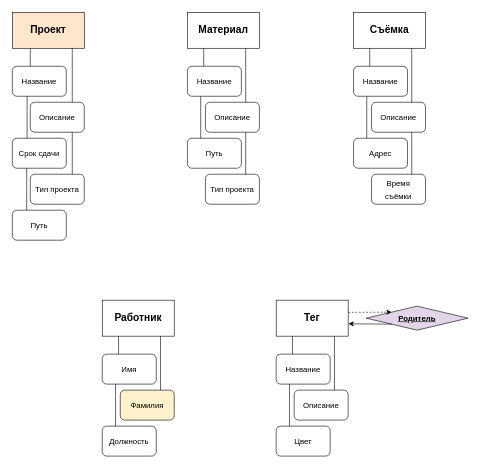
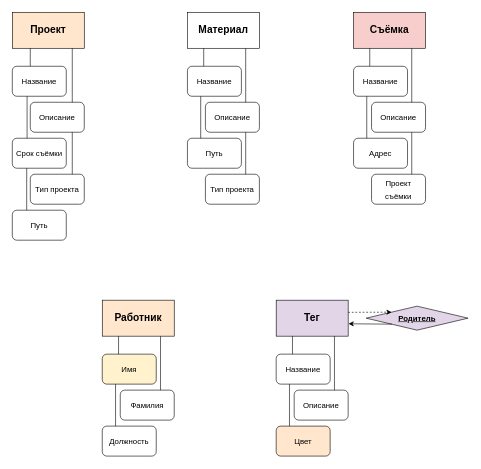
- <mxCell id="3" value="&lt;font style=&quot;font-size: 17px;&quot;&gt;&lt;b&gt;Съёмка&lt;/b&gt;&lt;/font&gt;" style="rounded=1;whiteSpace=wrap;html=1;arcSize=0;" vertex="1" parent="1"><mxGeometry x="589" y="20" width="120" height="60" as="geometry" /></mxCell>
+ <mxCell id="3" value="&lt;font style=&quot;font-size: 17px;&quot;&gt;&lt;b&gt;Съёмка&lt;/b&gt;&lt;/font&gt;" style="rounded=1;whiteSpace=wrap;html=1;arcSize=0;fillColor=#f8cecc;" vertex="1" parent="1"><mxGeometry x="589" y="20" width="120" height="60" as="geometry" /></mxCell>
- <mxCell id="7" value="&lt;font style=&quot;font-size: 13px;&quot;&gt;Срок сдачи&lt;/font&gt;" style="rounded=1;whiteSpace=wrap;html=1;fontSize=17;" vertex="1" parent="1"><mxGeometry x="20" y="230" width="90" height="50" as="geometry" /></mxCell>
+ <mxCell id="7" value="&lt;font style=&quot;font-size: 13px;&quot;&gt;Срок съёмки&lt;/font&gt;" style="rounded=1;whiteSpace=wrap;html=1;fontSize=17;" vertex="1" parent="1"><mxGeometry x="20" y="230" width="90" height="50" as="geometry" /></mxCell>
- <mxCell id="16" value="&lt;font style=&quot;font-size: 13px;&quot;&gt;Время&lt;br&gt;съёмки&lt;/font&gt;" style="rounded=1;whiteSpace=wrap;html=1;fontSize=17;" vertex="1" parent="1"><mxGeometry x="619" y="290" width="90" height="50" as="geometry" /></mxCell>
+ <mxCell id="16" value="&lt;font style=&quot;font-size: 13px;&quot;&gt;Проект&lt;br&gt;съёмки&lt;/font&gt;" style="rounded=1;whiteSpace=wrap;html=1;fontSize=17;" vertex="1" parent="1"><mxGeometry x="619" y="290" width="90" height="50" as="geometry" /></mxCell>
- <mxCell id="31" value="&lt;font style=&quot;font-size: 17px;&quot;&gt;&lt;b&gt;Работник&lt;/b&gt;&lt;/font&gt;" style="rounded=1;whiteSpace=wrap;html=1;arcSize=0;" vertex="1" parent="1"><mxGeometry x="170" y="500" width="120" height="60" as="geometry" /></mxCell>
+ <mxCell id="31" value="&lt;font style=&quot;font-size: 17px;&quot;&gt;&lt;b&gt;Работник&lt;/b&gt;&lt;/font&gt;" style="rounded=1;whiteSpace=wrap;html=1;arcSize=0;fillColor=#ffe6cc;" vertex="1" parent="1"><mxGeometry x="170" y="500" width="120" height="60" as="geometry" /></mxCell>
- <mxCell id="38" value="&lt;span style=&quot;font-size: 17px;&quot;&gt;&lt;b&gt;Тег&lt;/b&gt;&lt;/span&gt;" style="rounded=1;whiteSpace=wrap;html=1;arcSize=0;" vertex="1" parent="1"><mxGeometry x="460" y="500" width="120" height="60" as="geometry" /></mxCell>
+ <mxCell id="38" value="&lt;span style=&quot;font-size: 17px;&quot;&gt;&lt;b&gt;Тег&lt;/b&gt;&lt;/span&gt;" style="rounded=1;whiteSpace=wrap;html=1;arcSize=0;fillColor=#e1d5e7;" vertex="1" parent="1"><mxGeometry x="460" y="500" width="120" height="60" as="geometry" /></mxCell>
- <mxCell id="32" value="&lt;font style=&quot;font-size: 13px;&quot;&gt;Имя&lt;/font&gt;" style="rounded=1;whiteSpace=wrap;html=1;fontSize=17;" vertex="1" parent="1"><mxGeometry x="170" y="590" width="90" height="50" as="geometry" /></mxCell>
+ <mxCell id="32" value="&lt;font style=&quot;font-size: 13px;&quot;&gt;Имя&lt;/font&gt;" style="rounded=1;whiteSpace=wrap;html=1;fontSize=17;fillColor=#fff2cc;" vertex="1" parent="1"><mxGeometry x="170" y="590" width="90" height="50" as="geometry" /></mxCell>
- <mxCell id="33" value="&lt;font style=&quot;font-size: 13px;&quot;&gt;Фамилия&lt;/font&gt;" style="rounded=1;whiteSpace=wrap;html=1;fontSize=17;fillColor=#fff2cc;" vertex="1" parent="1"><mxGeometry x="200" y="650" width="90" height="50" as="geometry" /></mxCell>
+ <mxCell id="33" value="&lt;font style=&quot;font-size: 13px;&quot;&gt;Фамилия&lt;/font&gt;" style="rounded=1;whiteSpace=wrap;html=1;fontSize=17;" vertex="1" parent="1"><mxGeometry x="200" y="650" width="90" height="50" as="geometry" /></mxCell>
- <mxCell id="41" value="&lt;font style=&quot;font-size: 13px;&quot;&gt;Цвет&lt;/font&gt;" style="rounded=1;whiteSpace=wrap;html=1;fontSize=17;" vertex="1" parent="1"><mxGeometry x="460" y="710" width="90" height="50" as="geometry" /></mxCell>
+ <mxCell id="41" value="&lt;font style=&quot;font-size: 13px;&quot;&gt;Цвет&lt;/font&gt;" style="rounded=1;whiteSpace=wrap;html=1;fontSize=17;fillColor=#ffe6cc;" vertex="1" parent="1"><mxGeometry x="460" y="710" width="90" height="50" as="geometry" /></mxCell>
